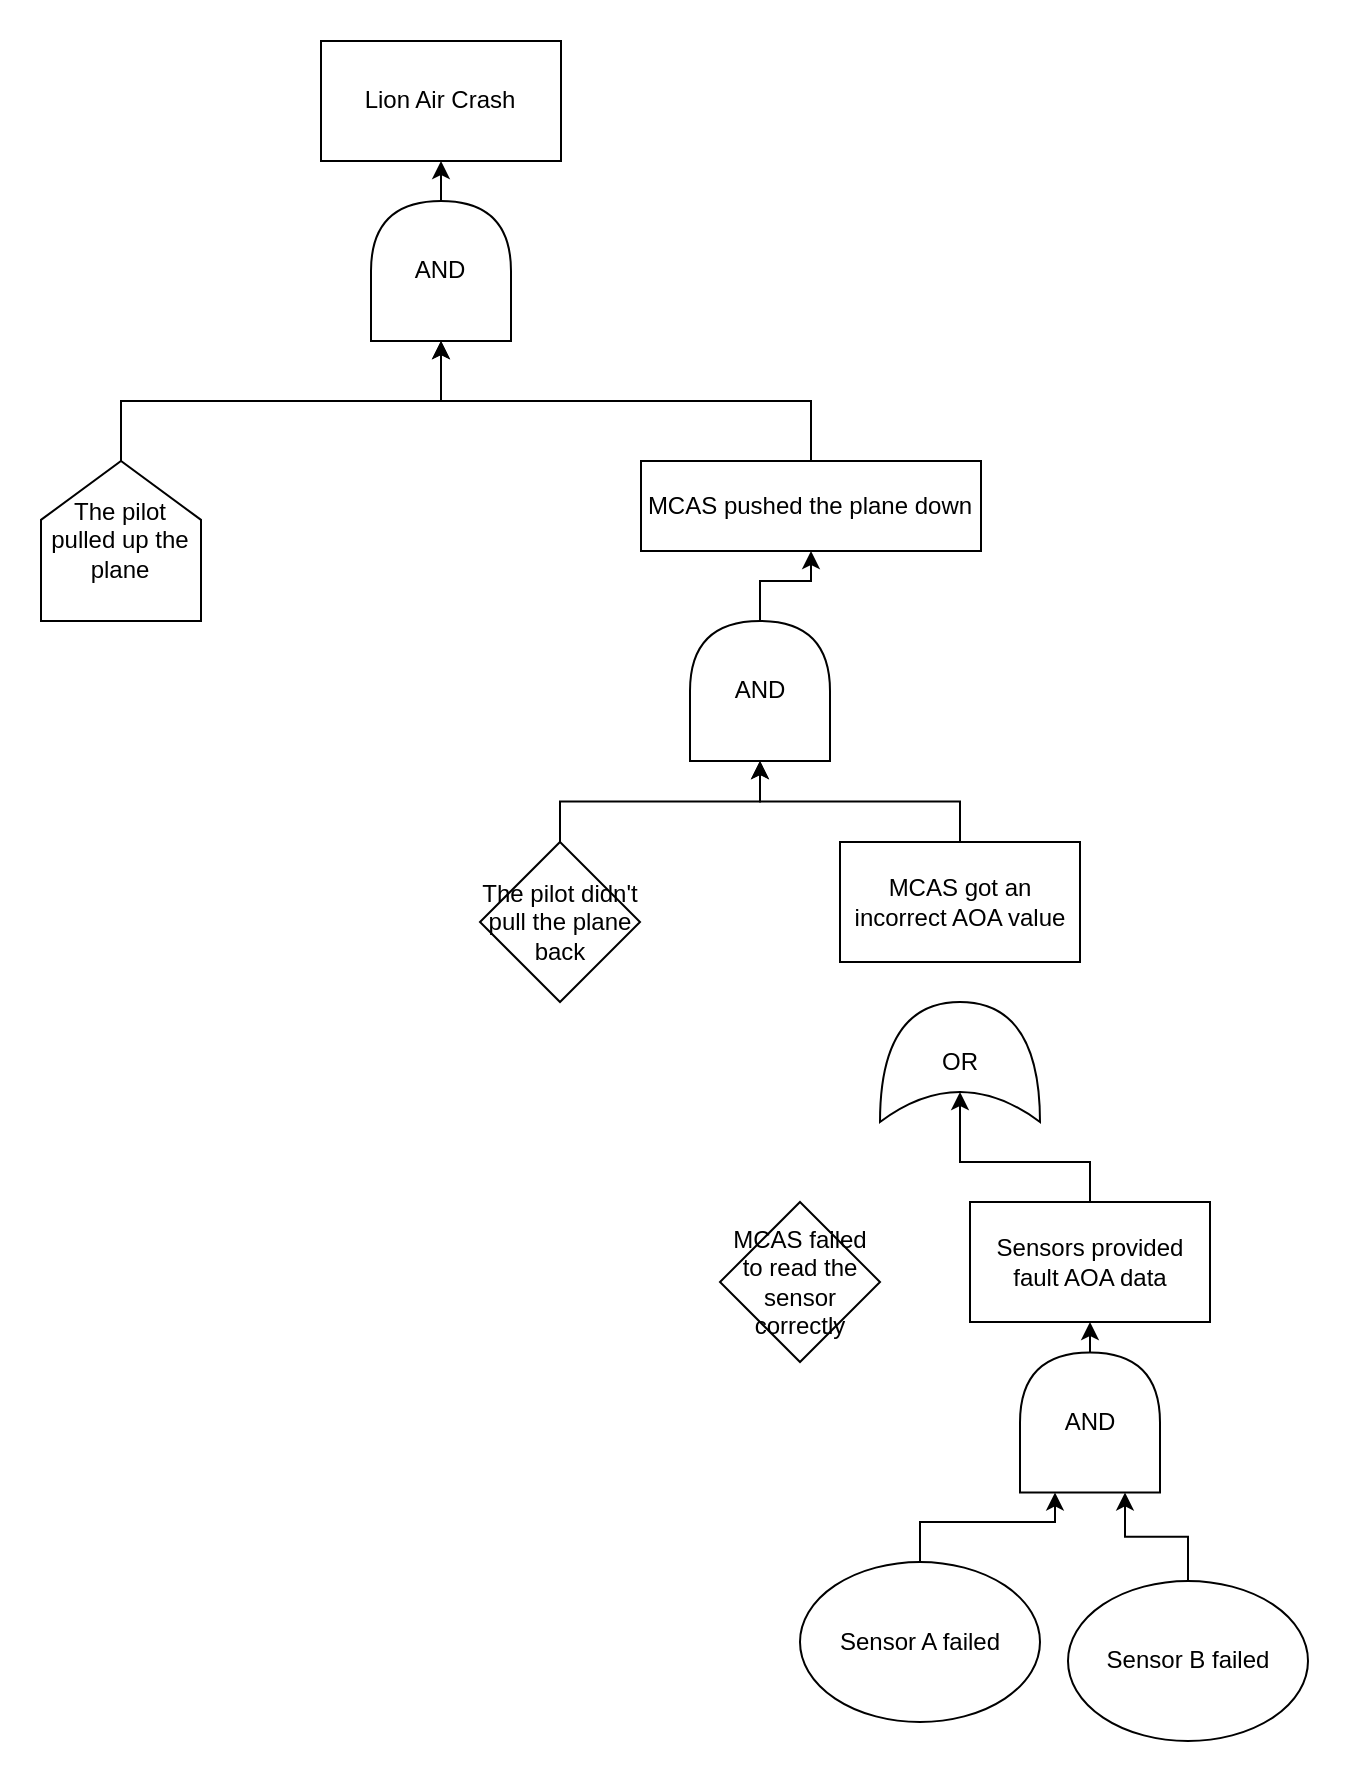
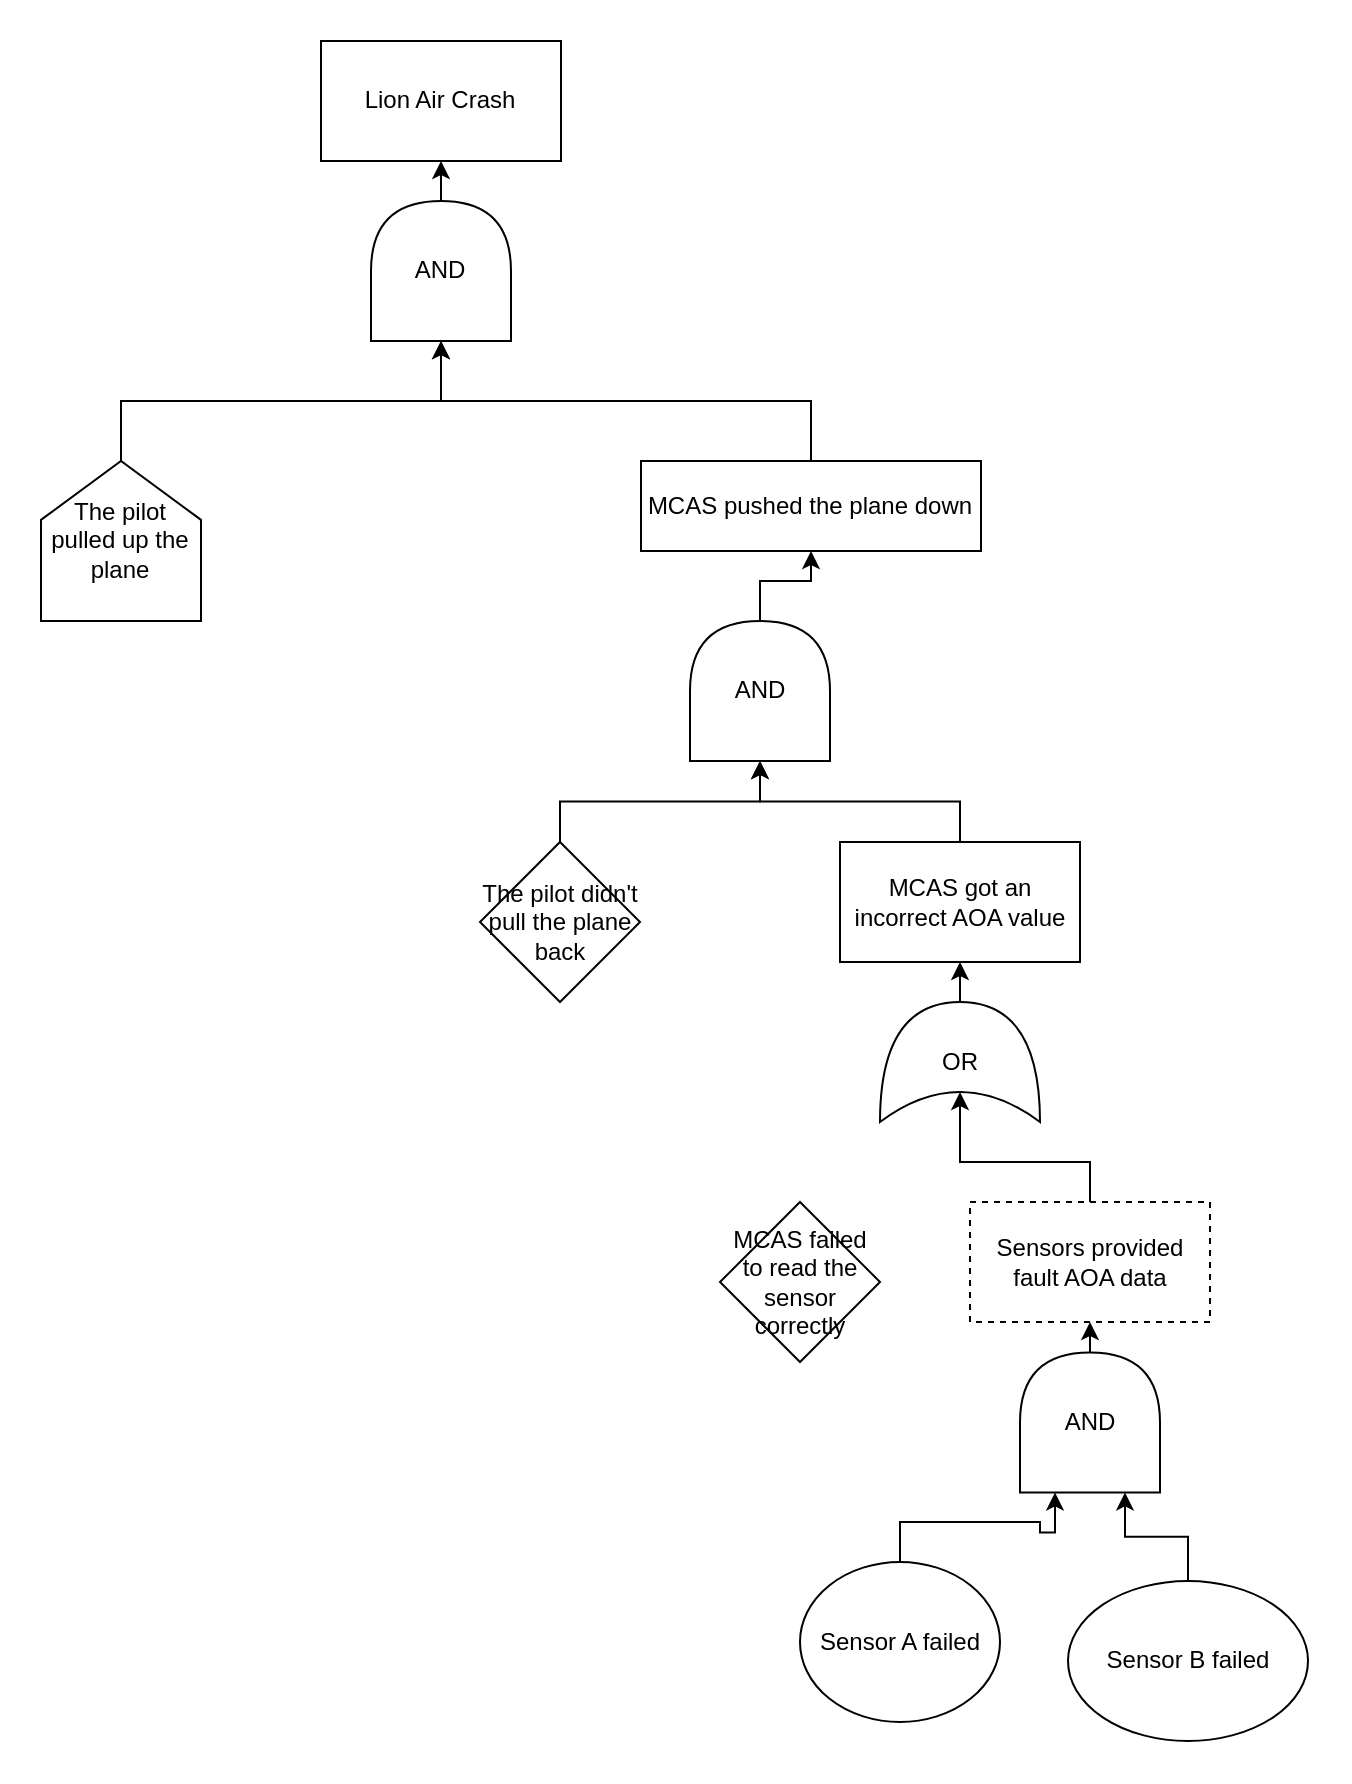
+ <mxCell id="14" style="edgeStyle=orthogonalEdgeStyle;rounded=0;orthogonalLoop=1;jettySize=auto;html=1;exitX=1;exitY=0.5;exitDx=0;exitDy=0;exitPerimeter=0;entryX=0.5;entryY=1;entryDx=0;entryDy=0;" parent="1" source="15" target="10" edge="1"><mxGeometry relative="1" as="geometry" /></mxCell>
- <mxCell id="17" value="Sensors provided fault AOA data" style="rounded=0;whiteSpace=wrap;html=1;shadow=0;comic=0;" parent="1" vertex="1"><mxGeometry x="484.5" y="600.5" width="120" height="60" as="geometry" /></mxCell>
+ <mxCell id="17" value="Sensors provided fault AOA data" style="rounded=0;whiteSpace=wrap;html=1;shadow=0;comic=0;dashed=1;" parent="1" vertex="1"><mxGeometry x="484.5" y="600.5" width="120" height="60" as="geometry" /></mxCell>
- <mxCell id="19" value="Sensor A failed" style="ellipse;whiteSpace=wrap;html=1;" parent="1" vertex="1"><mxGeometry x="399.5" y="780.5" width="120" height="80" as="geometry" /></mxCell>
+ <mxCell id="19" value="Sensor A failed" style="ellipse;whiteSpace=wrap;html=1;" parent="1" vertex="1"><mxGeometry x="399.5" y="780.5" width="100" height="80" as="geometry" /></mxCell>
